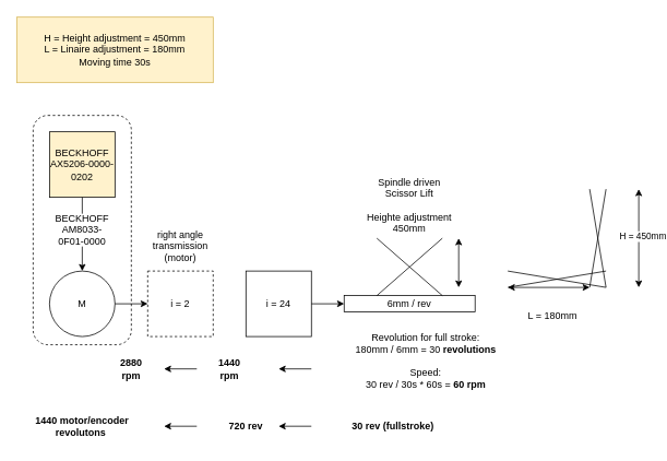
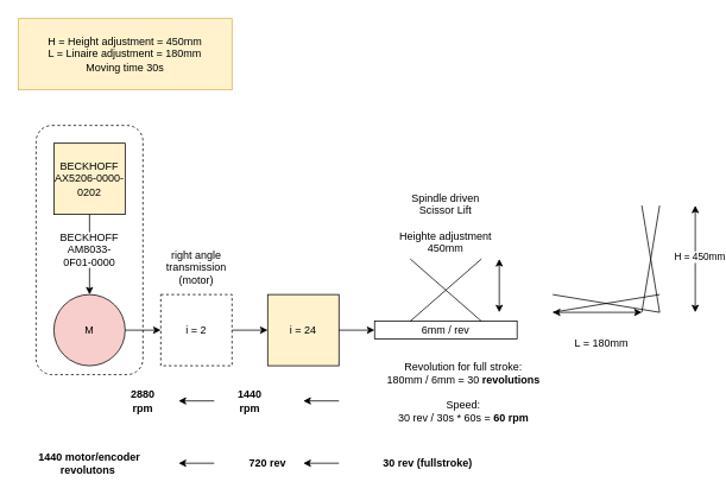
- <mxCell id="6" value="M" style="ellipse;whiteSpace=wrap;html=1;aspect=fixed;" parent="1" vertex="1"><mxGeometry x="60" y="330" width="80" height="80" as="geometry" /></mxCell>
+ <mxCell id="6" value="M" style="ellipse;whiteSpace=wrap;html=1;aspect=fixed;fillColor=#f8cecc;" parent="1" vertex="1"><mxGeometry x="60" y="330" width="80" height="80" as="geometry" /></mxCell>
+ <mxCell id="8" value="" style="endArrow=classic;html=1;rounded=0;exitX=1;exitY=0.5;exitDx=0;exitDy=0;entryX=0;entryY=0.5;entryDx=0;entryDy=0;" parent="1" source="4" target="5" edge="1"><mxGeometry width="50" height="50" relative="1" as="geometry"><mxPoint x="150" y="380" as="sourcePoint" /><mxPoint x="190" y="380" as="targetPoint" /></mxGeometry></mxCell>
- <mxCell id="5" value="i = 24" style="whiteSpace=wrap;html=1;aspect=fixed;" parent="1" vertex="1"><mxGeometry x="300" y="330" width="80" height="80" as="geometry" /></mxCell>
+ <mxCell id="5" value="i = 24" style="whiteSpace=wrap;html=1;aspect=fixed;fillColor=#fff2cc;" parent="1" vertex="1"><mxGeometry x="300" y="330" width="80" height="80" as="geometry" /></mxCell>
